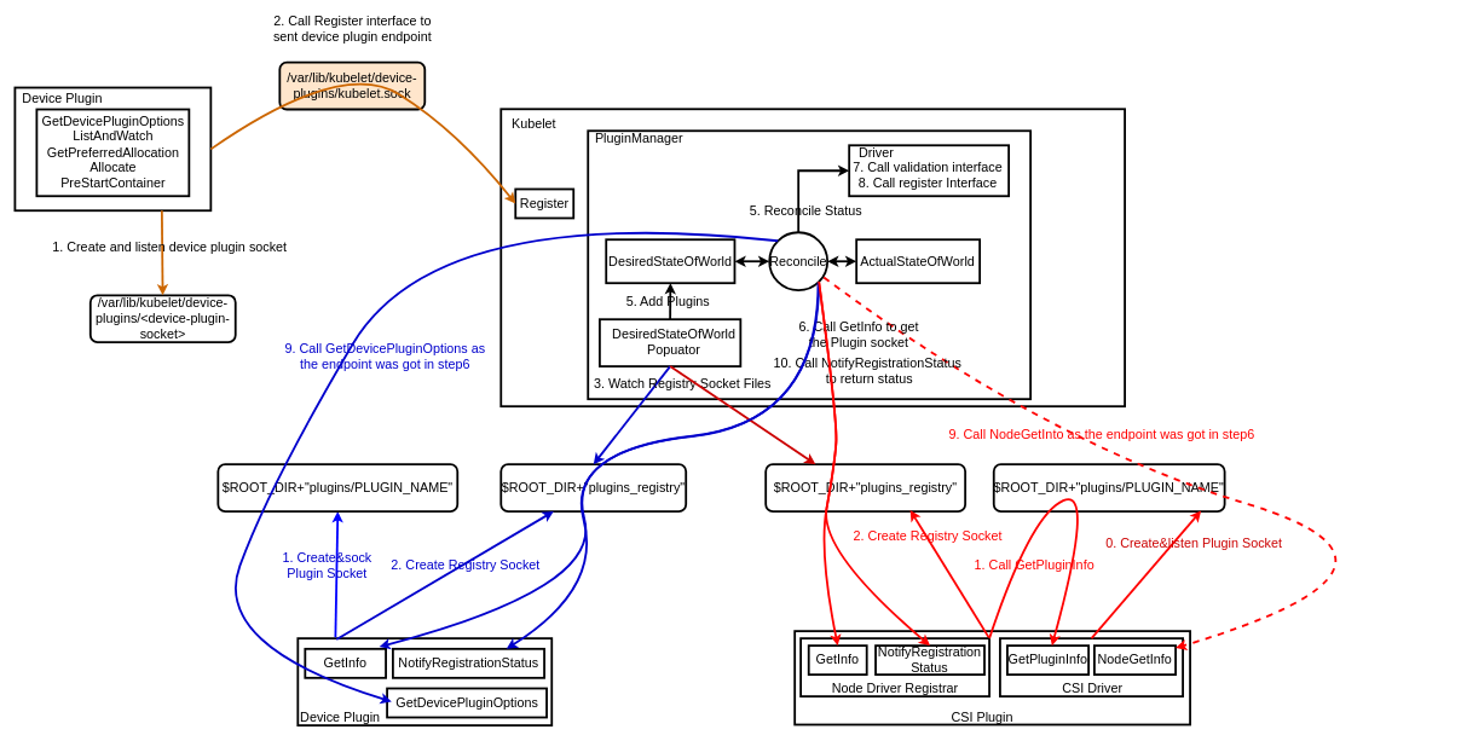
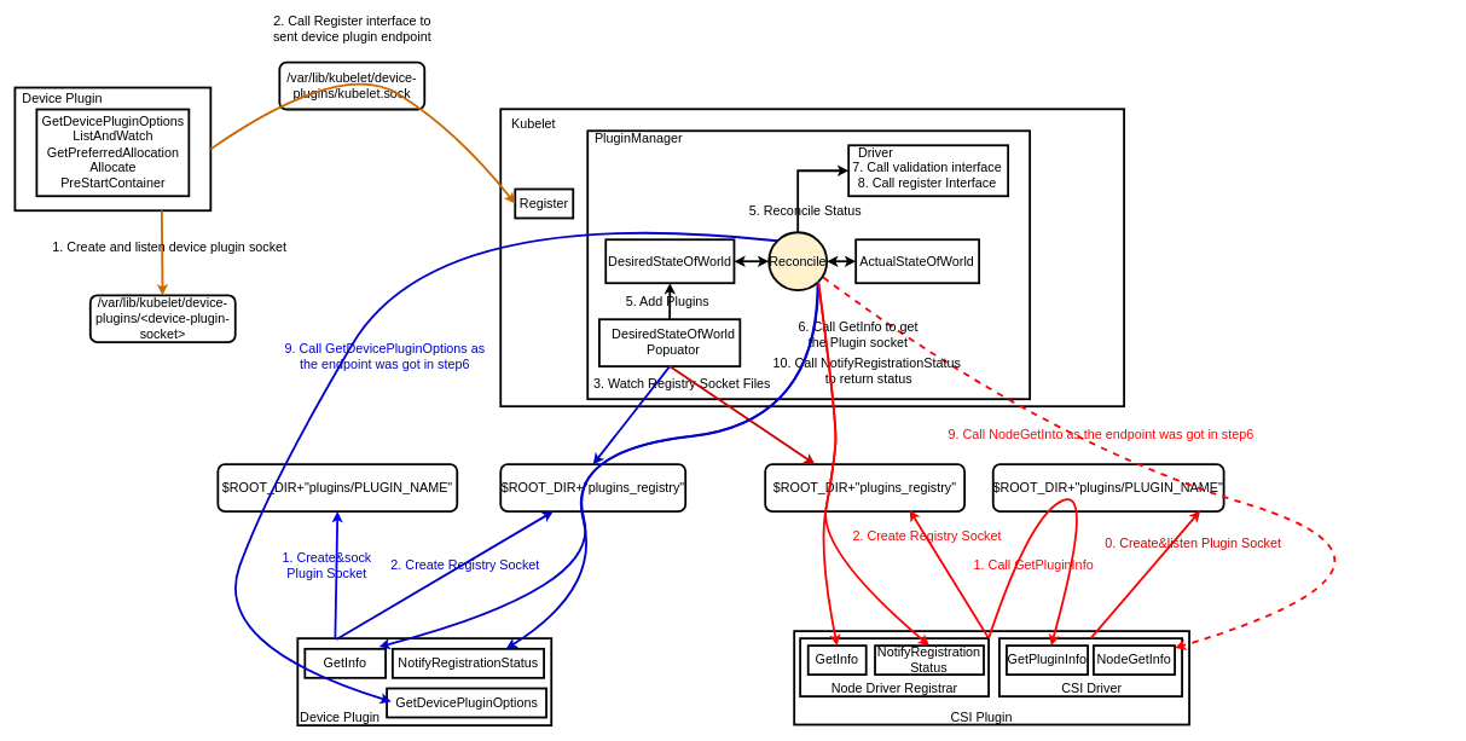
- <mxCell id="49" value="&lt;span&gt;&lt;font style=&quot;font-size: 18px&quot;&gt;/var/lib/kubelet/device-plugins/kubelet.sock&lt;/font&gt;&lt;/span&gt;" style="rounded=1;whiteSpace=wrap;html=1;strokeWidth=3;fillColor=#ffe6cc;" vertex="1" parent="1"><mxGeometry x="385" y="85.6" width="200" height="64.8" as="geometry" /></mxCell>
+ <mxCell id="49" value="&lt;span&gt;&lt;font style=&quot;font-size: 18px&quot;&gt;/var/lib/kubelet/device-plugins/kubelet.sock&lt;/font&gt;&lt;/span&gt;" style="rounded=1;whiteSpace=wrap;html=1;strokeWidth=3;" vertex="1" parent="1"><mxGeometry x="385" y="85.6" width="200" height="64.8" as="geometry" /></mxCell>
- <mxCell id="17" value="&lt;font style=&quot;font-size: 18px&quot;&gt;Reconcile&lt;/font&gt;" style="ellipse;whiteSpace=wrap;html=1;aspect=fixed;strokeWidth=3;" vertex="1" parent="1"><mxGeometry x="1060" y="320" width="80" height="80" as="geometry" /></mxCell>
+ <mxCell id="17" value="&lt;font style=&quot;font-size: 18px&quot;&gt;Reconcile&lt;/font&gt;" style="ellipse;whiteSpace=wrap;html=1;aspect=fixed;strokeWidth=3;fillColor=#fff2cc;" vertex="1" parent="1"><mxGeometry x="1060" y="320" width="80" height="80" as="geometry" /></mxCell>
